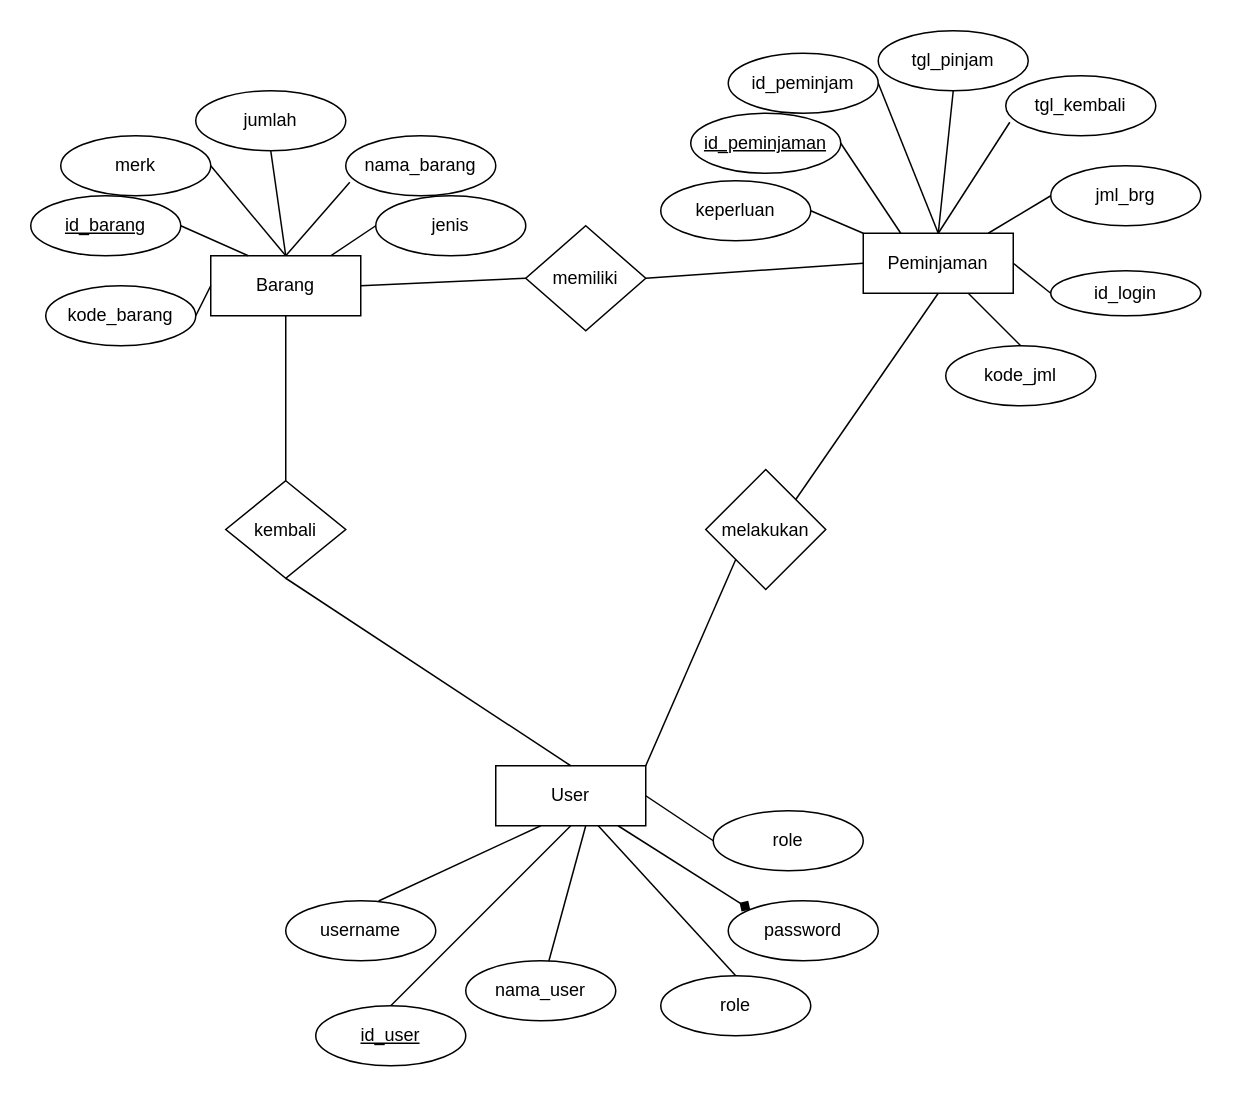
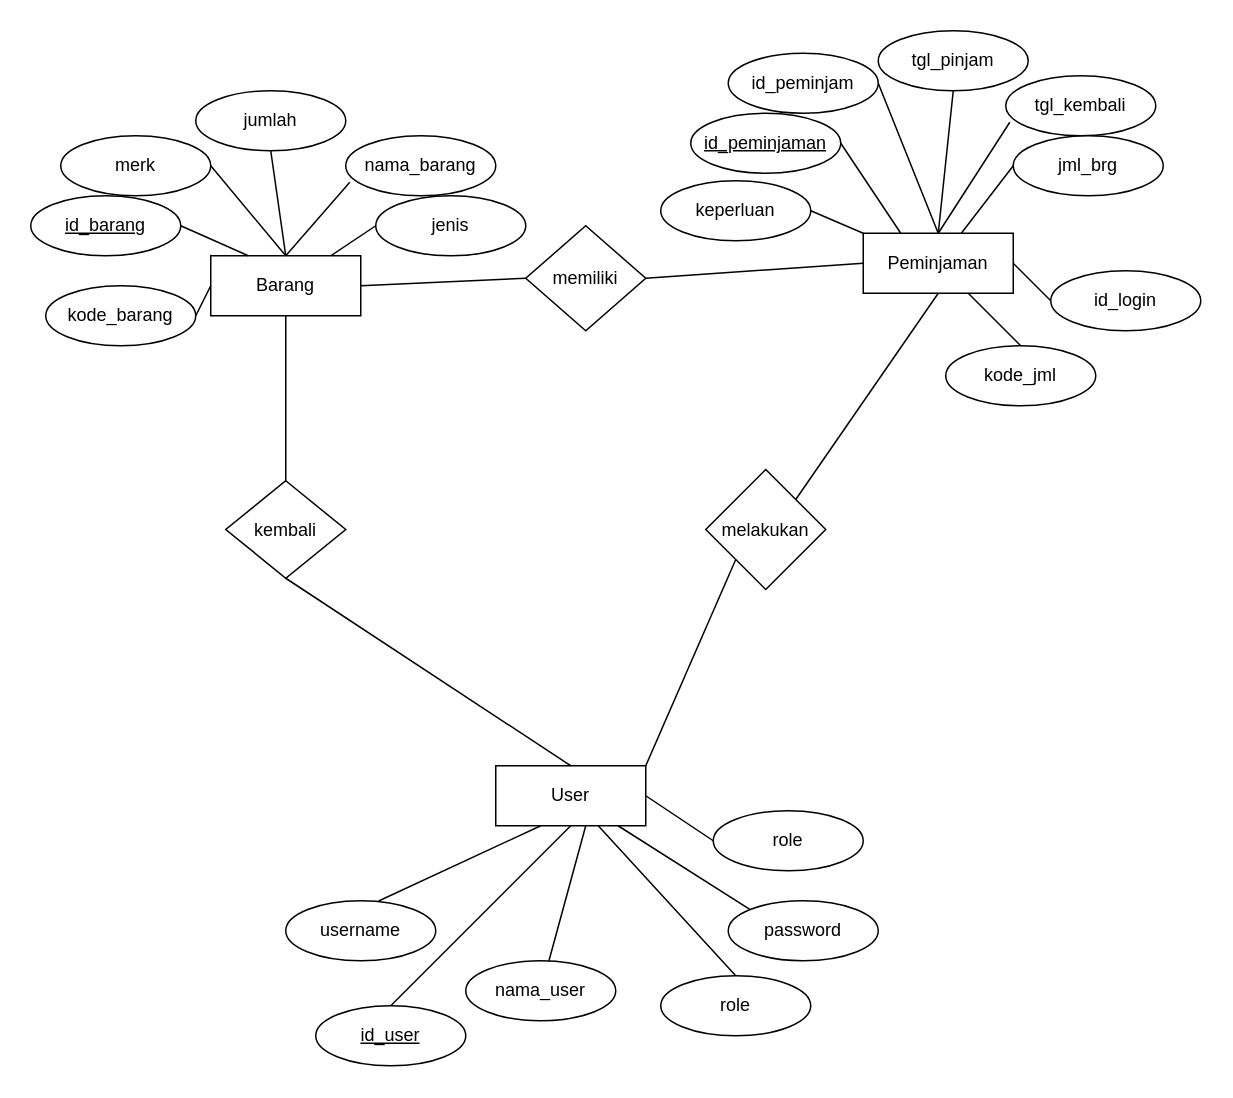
- <mxCell id="23" value="jml_brg" style="ellipse;whiteSpace=wrap;html=1;align=center;" parent="1" vertex="1"><mxGeometry x="700" y="110" width="100" height="40" as="geometry" /></mxCell>
+ <mxCell id="23" value="jml_brg" style="ellipse;whiteSpace=wrap;html=1;align=center;" parent="1" vertex="1"><mxGeometry x="675" y="90" width="100" height="40" as="geometry" /></mxCell>
- <mxCell id="50" value="id_login" style="ellipse;whiteSpace=wrap;html=1;align=center;" parent="1" vertex="1"><mxGeometry x="700" y="180" width="100" height="30" as="geometry" /></mxCell>
+ <mxCell id="50" value="id_login" style="ellipse;whiteSpace=wrap;html=1;align=center;" parent="1" vertex="1"><mxGeometry x="700" y="180" width="100" height="40" as="geometry" /></mxCell>
- <mxCell id="47" value="" style="endArrow=diamond;html=1;rounded=0;entryX=0;entryY=0;entryDx=0;entryDy=0;" parent="1" source="13" target="43" edge="1"><mxGeometry relative="1" as="geometry"><mxPoint x="470" y="590" as="sourcePoint" /><mxPoint x="630" y="590" as="targetPoint" /></mxGeometry></mxCell>
+ <mxCell id="47" value="" style="endArrow=none;html=1;rounded=0;entryX=0;entryY=0;entryDx=0;entryDy=0;" parent="1" source="13" target="43" edge="1"><mxGeometry relative="1" as="geometry"><mxPoint x="470" y="590" as="sourcePoint" /><mxPoint x="630" y="590" as="targetPoint" /></mxGeometry></mxCell>
